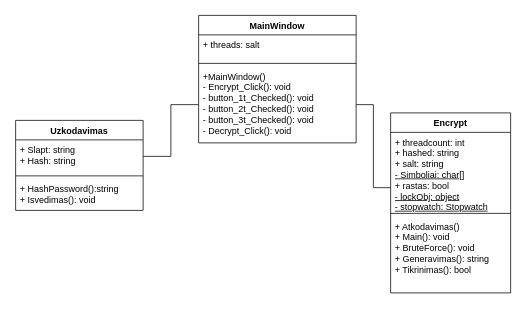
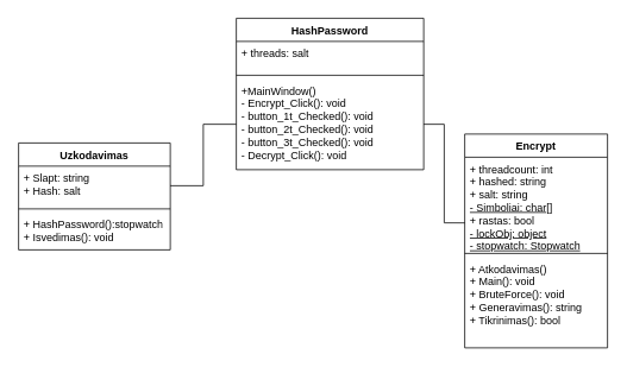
- <mxCell id="2" value="MainWindow" style="swimlane;fontStyle=1;align=center;verticalAlign=top;childLayout=stackLayout;horizontal=1;startSize=26;horizontalStack=0;resizeParent=1;resizeParentMax=0;resizeLast=0;collapsible=1;marginBottom=0;whiteSpace=wrap;html=1;" vertex="1" parent="1"><mxGeometry x="264" y="20" width="210" height="170" as="geometry" /></mxCell>
+ <mxCell id="2" value="HashPassword" style="swimlane;fontStyle=1;align=center;verticalAlign=top;childLayout=stackLayout;horizontal=1;startSize=26;horizontalStack=0;resizeParent=1;resizeParentMax=0;resizeLast=0;collapsible=1;marginBottom=0;whiteSpace=wrap;html=1;" vertex="1" parent="1"><mxGeometry x="264" y="20" width="210" height="170" as="geometry" /></mxCell>
- <mxCell id="7" value="+ Slapt: string&lt;div&gt;+ Hash: string&lt;/div&gt;" style="text;strokeColor=none;fillColor=none;align=left;verticalAlign=top;spacingLeft=4;spacingRight=4;overflow=hidden;rotatable=0;points=[[0,0.5],[1,0.5]];portConstraint=eastwest;whiteSpace=wrap;html=1;" vertex="1" parent="6"><mxGeometry y="26" width="170" height="44" as="geometry" /></mxCell>
+ <mxCell id="7" value="+ Slapt: string&lt;div&gt;+ Hash: salt&lt;/div&gt;" style="text;strokeColor=none;fillColor=none;align=left;verticalAlign=top;spacingLeft=4;spacingRight=4;overflow=hidden;rotatable=0;points=[[0,0.5],[1,0.5]];portConstraint=eastwest;whiteSpace=wrap;html=1;" vertex="1" parent="6"><mxGeometry y="26" width="170" height="44" as="geometry" /></mxCell>
- <mxCell id="9" value="+ HashPassword():string&lt;div&gt;+ Isvedimas(): void&lt;/div&gt;" style="text;strokeColor=none;fillColor=none;align=left;verticalAlign=top;spacingLeft=4;spacingRight=4;overflow=hidden;rotatable=0;points=[[0,0.5],[1,0.5]];portConstraint=eastwest;whiteSpace=wrap;html=1;" vertex="1" parent="6"><mxGeometry y="78" width="170" height="42" as="geometry" /></mxCell>
+ <mxCell id="9" value="+ HashPassword():stopwatch&lt;div&gt;+ Isvedimas(): void&lt;/div&gt;" style="text;strokeColor=none;fillColor=none;align=left;verticalAlign=top;spacingLeft=4;spacingRight=4;overflow=hidden;rotatable=0;points=[[0,0.5],[1,0.5]];portConstraint=eastwest;whiteSpace=wrap;html=1;" vertex="1" parent="6"><mxGeometry y="78" width="170" height="42" as="geometry" /></mxCell>
